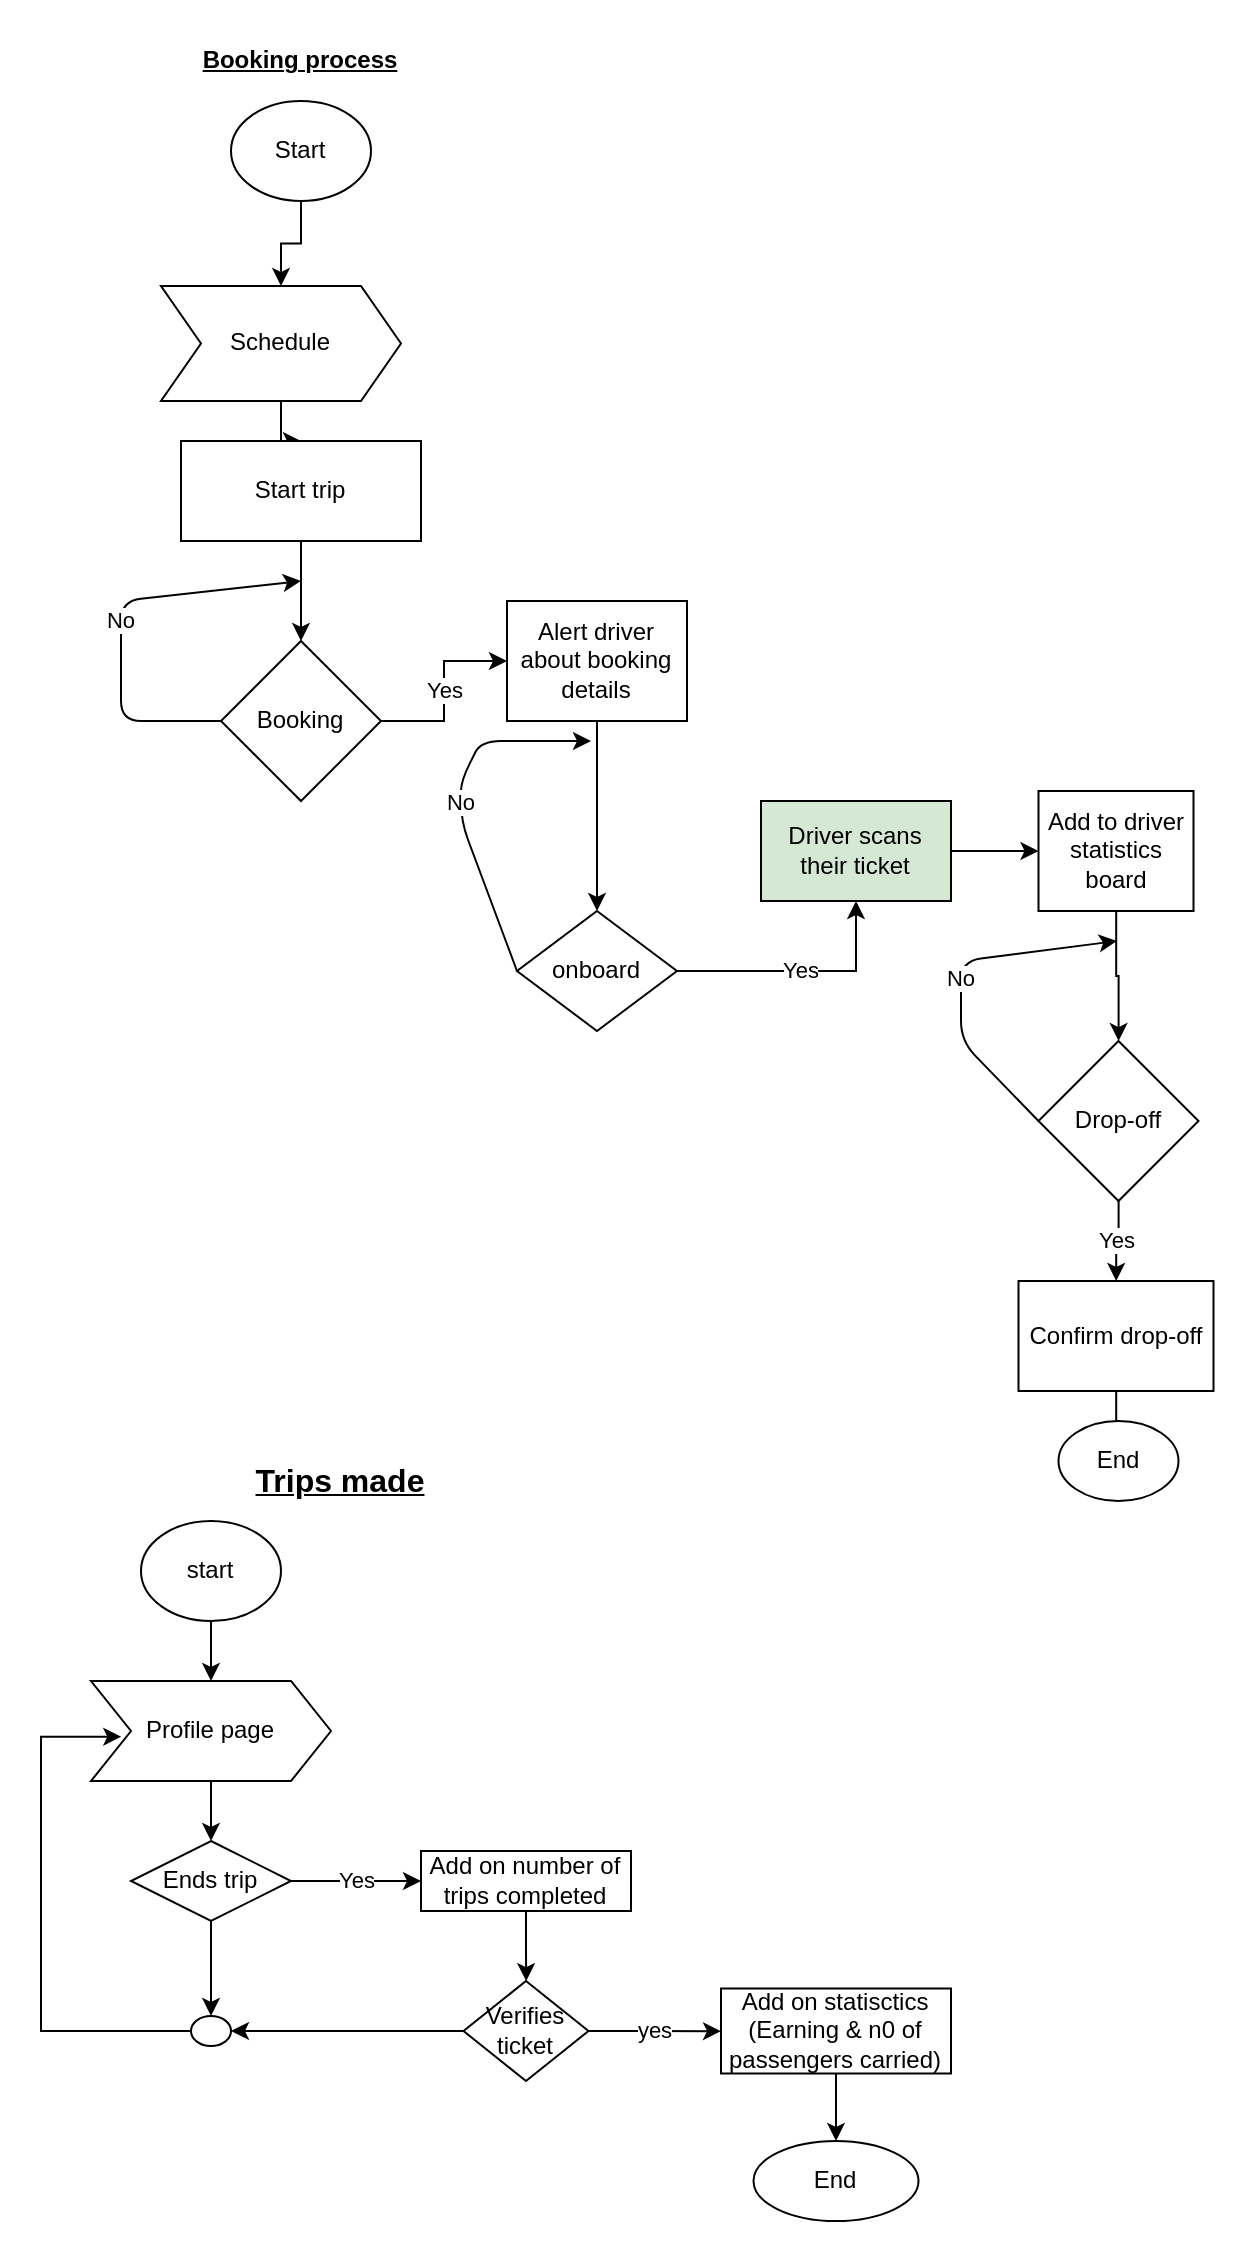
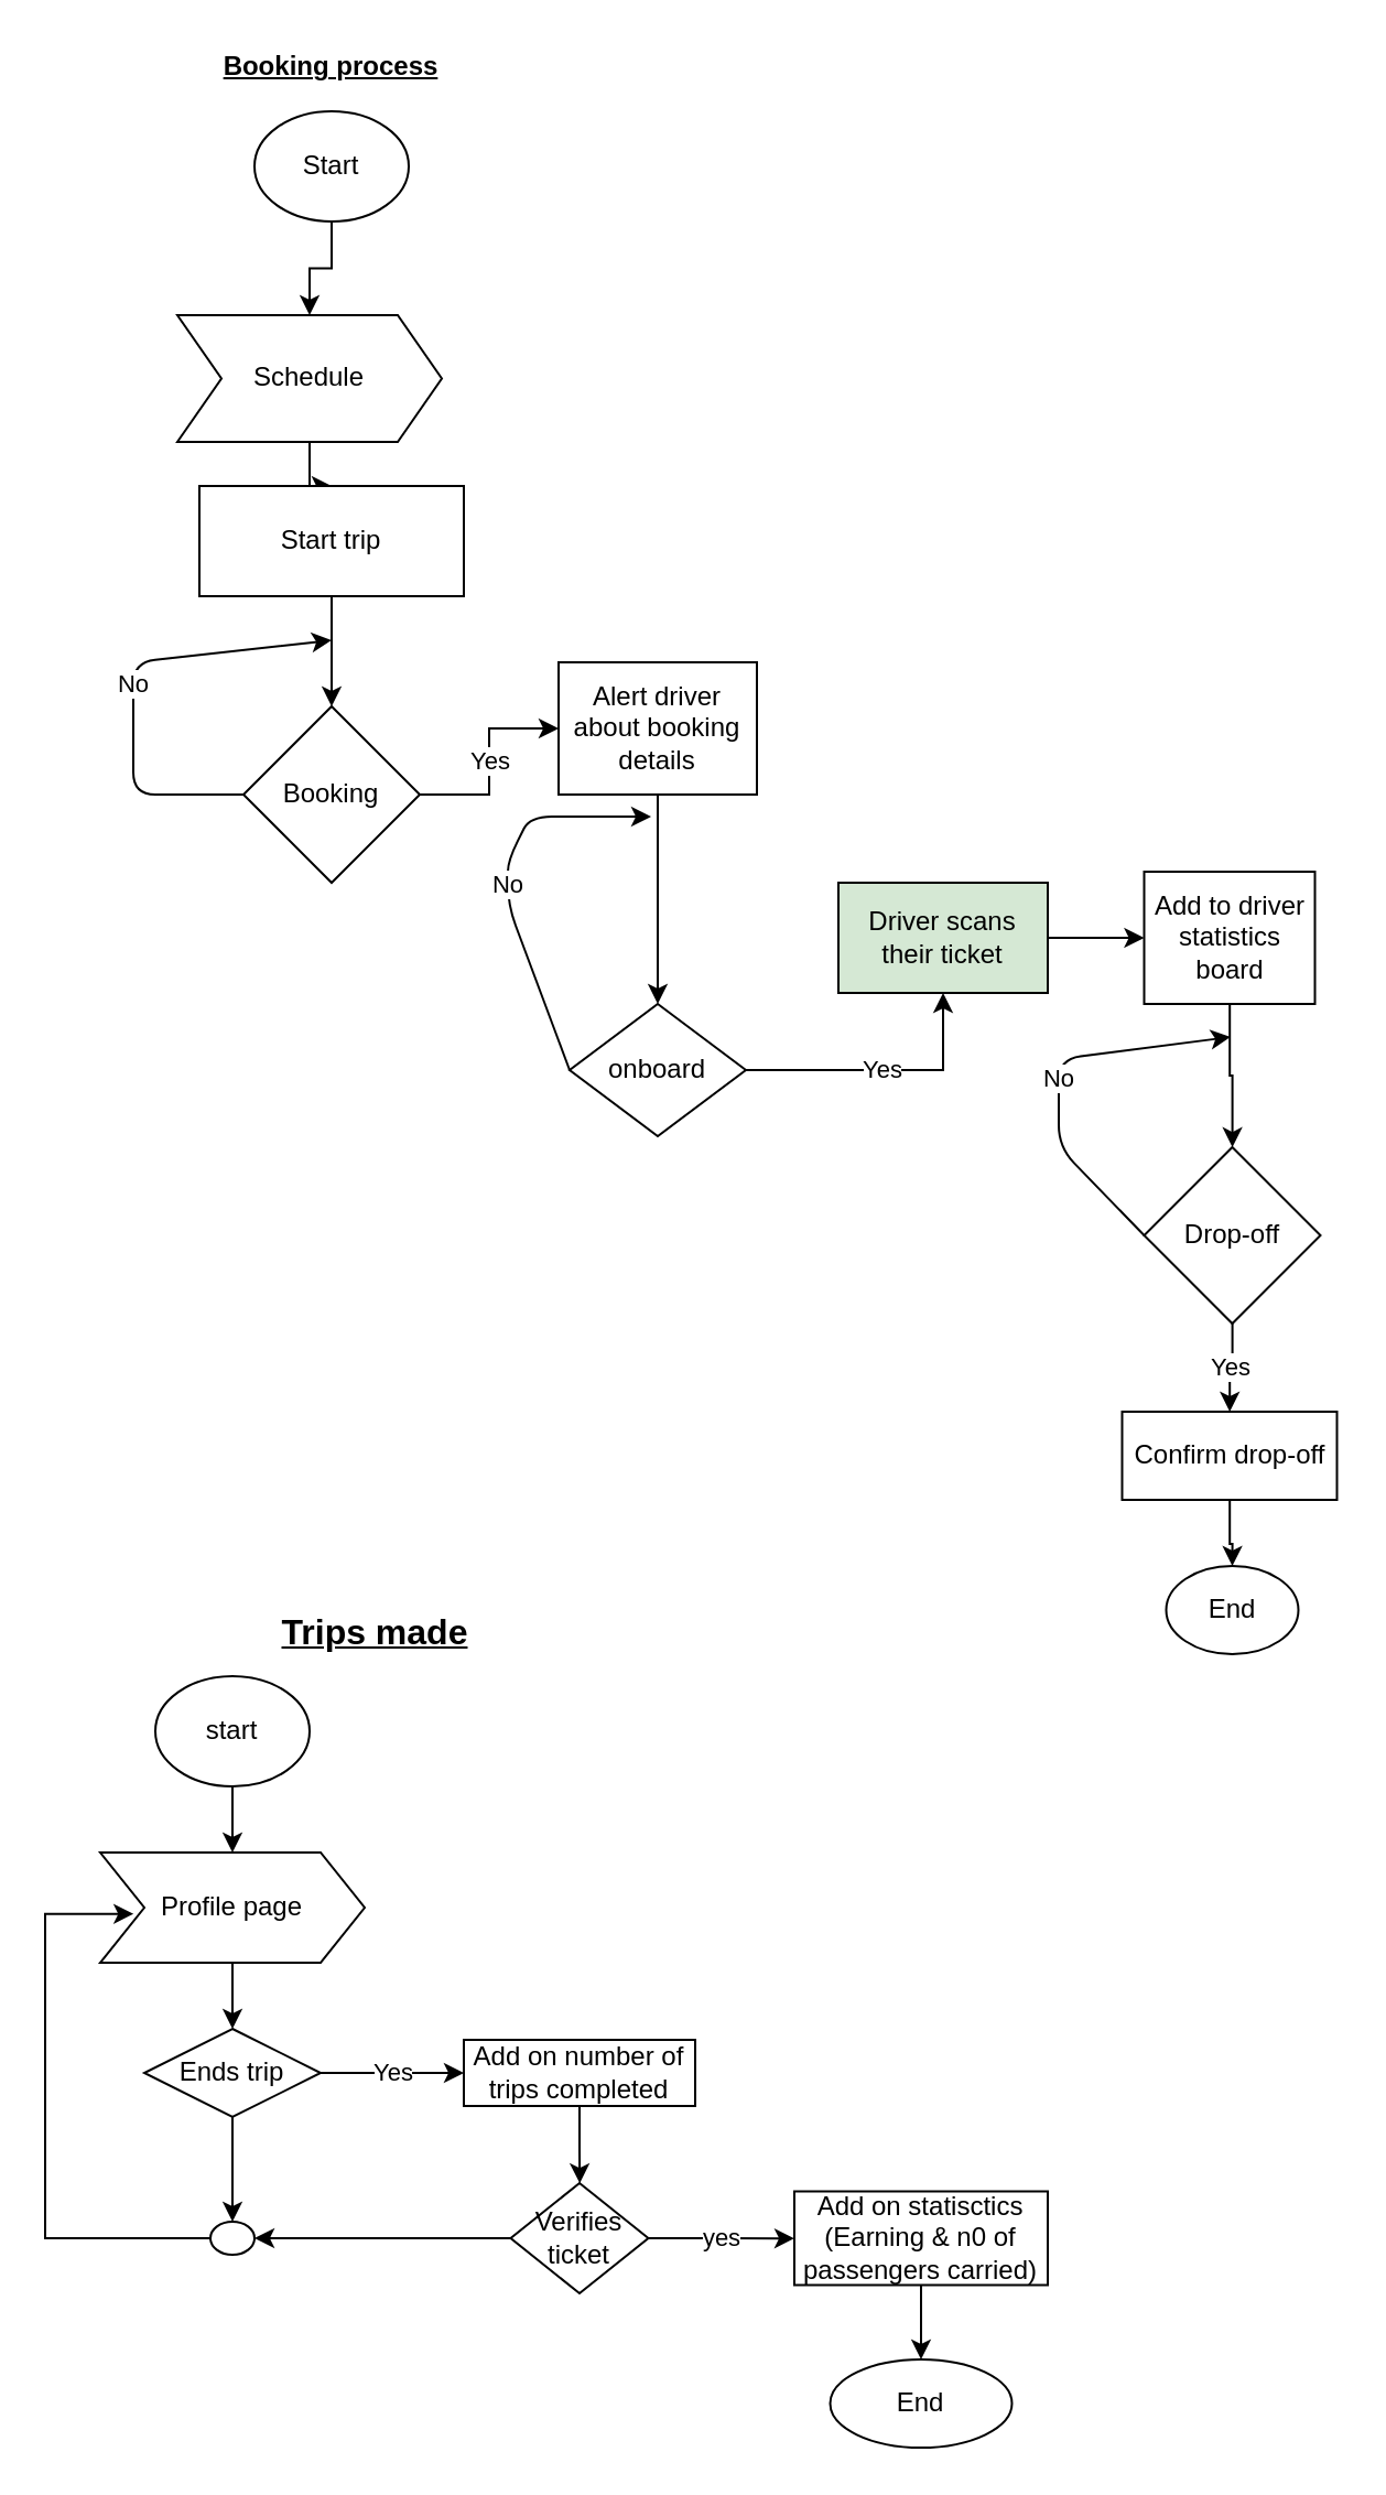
- <mxCell id="22" value="Confirm drop-off" style="whiteSpace=wrap;html=1;" parent="1" vertex="1"><mxGeometry x="508.75" y="640" width="97.5" height="55" as="geometry" /></mxCell>
+ <mxCell id="22" value="Confirm drop-off" style="whiteSpace=wrap;html=1;" parent="1" vertex="1"><mxGeometry x="508.75" y="640" width="97.5" height="40" as="geometry" /></mxCell>
